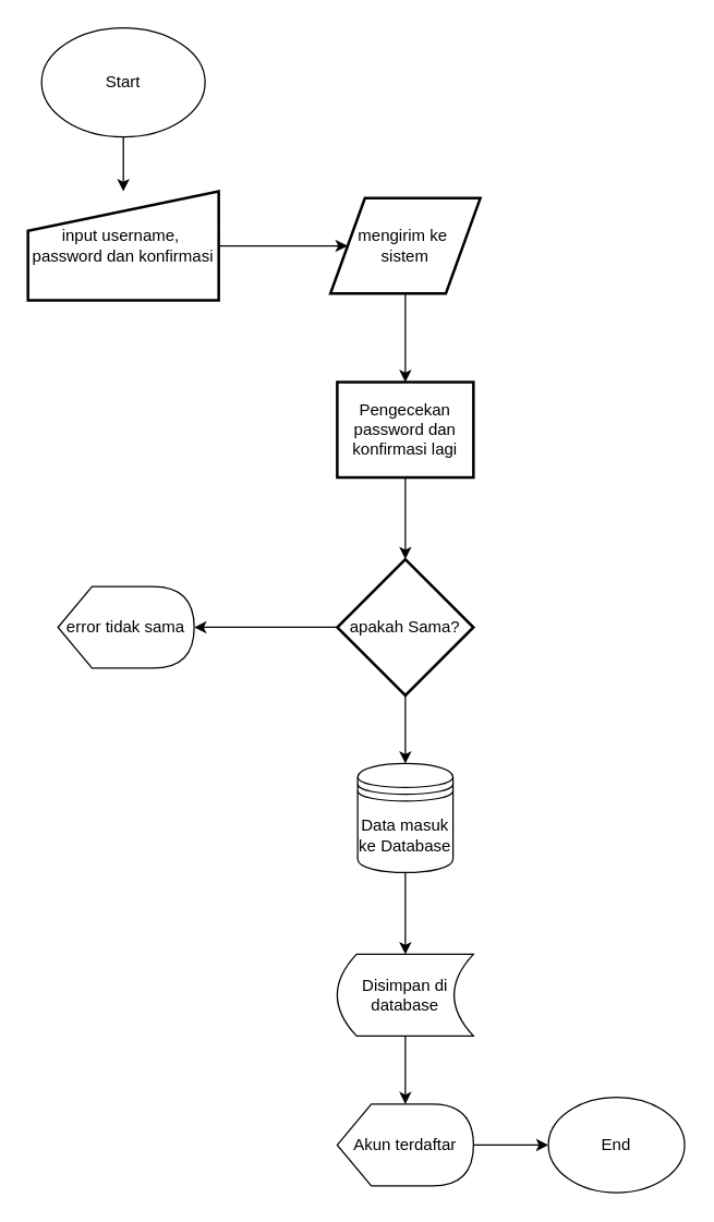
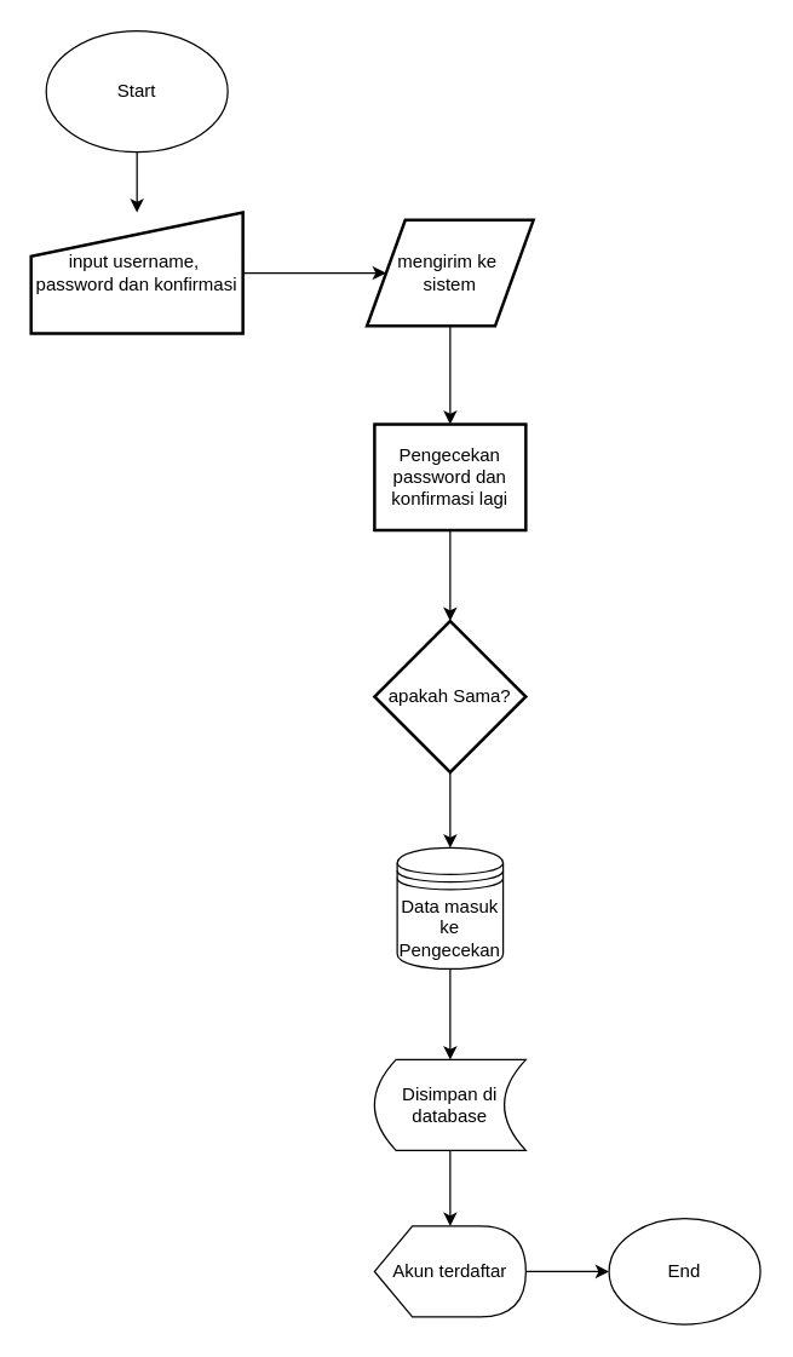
- <mxCell id="19" value="&lt;span style=&quot;white-space: normal&quot;&gt;error tidak sama&lt;/span&gt;" style="shape=display;whiteSpace=wrap;html=1;" vertex="1" parent="1"><mxGeometry x="42" y="430" width="100" height="60" as="geometry" /></mxCell>
- <mxCell id="10" style="edgeStyle=orthogonalEdgeStyle;rounded=0;orthogonalLoop=1;jettySize=auto;html=1;exitX=0;exitY=0.5;exitDx=0;exitDy=0;exitPerimeter=0;entryX=1;entryY=0.5;entryDx=0;entryDy=0;entryPerimeter=0;" edge="1" parent="1" source="12" target="19"><mxGeometry relative="1" as="geometry"><mxPoint x="142" y="460" as="targetPoint" /></mxGeometry></mxCell>
- <mxCell id="14" value="&lt;span style=&quot;white-space: normal&quot;&gt;Data masuk ke Database&lt;/span&gt;" style="shape=datastore;whiteSpace=wrap;html=1;" vertex="1" parent="1"><mxGeometry x="262" y="560" width="70" height="80" as="geometry" /></mxCell>
+ <mxCell id="14" value="&lt;span style=&quot;white-space: normal&quot;&gt;Data masuk ke Pengecekan&lt;/span&gt;" style="shape=datastore;whiteSpace=wrap;html=1;" vertex="1" parent="1"><mxGeometry x="262" y="560" width="70" height="80" as="geometry" /></mxCell>
